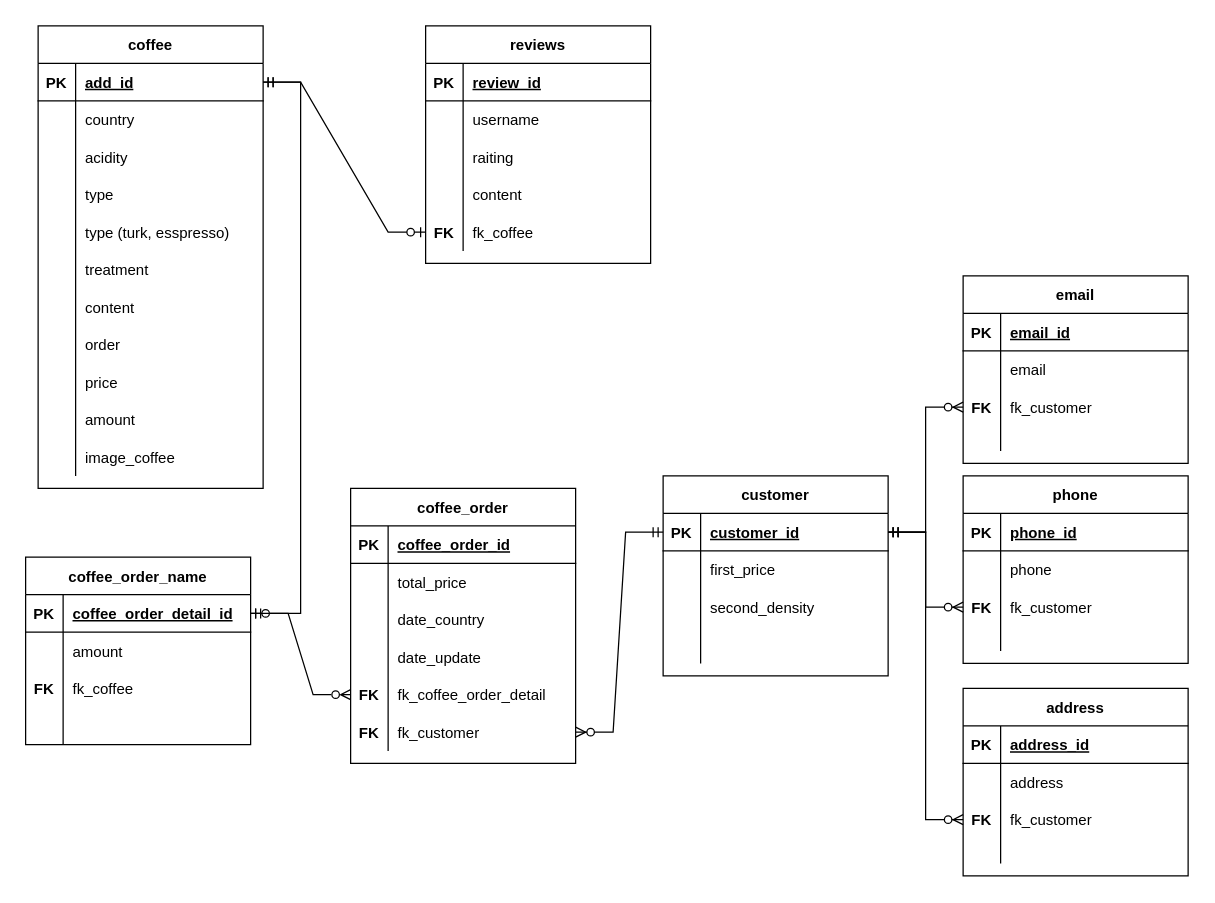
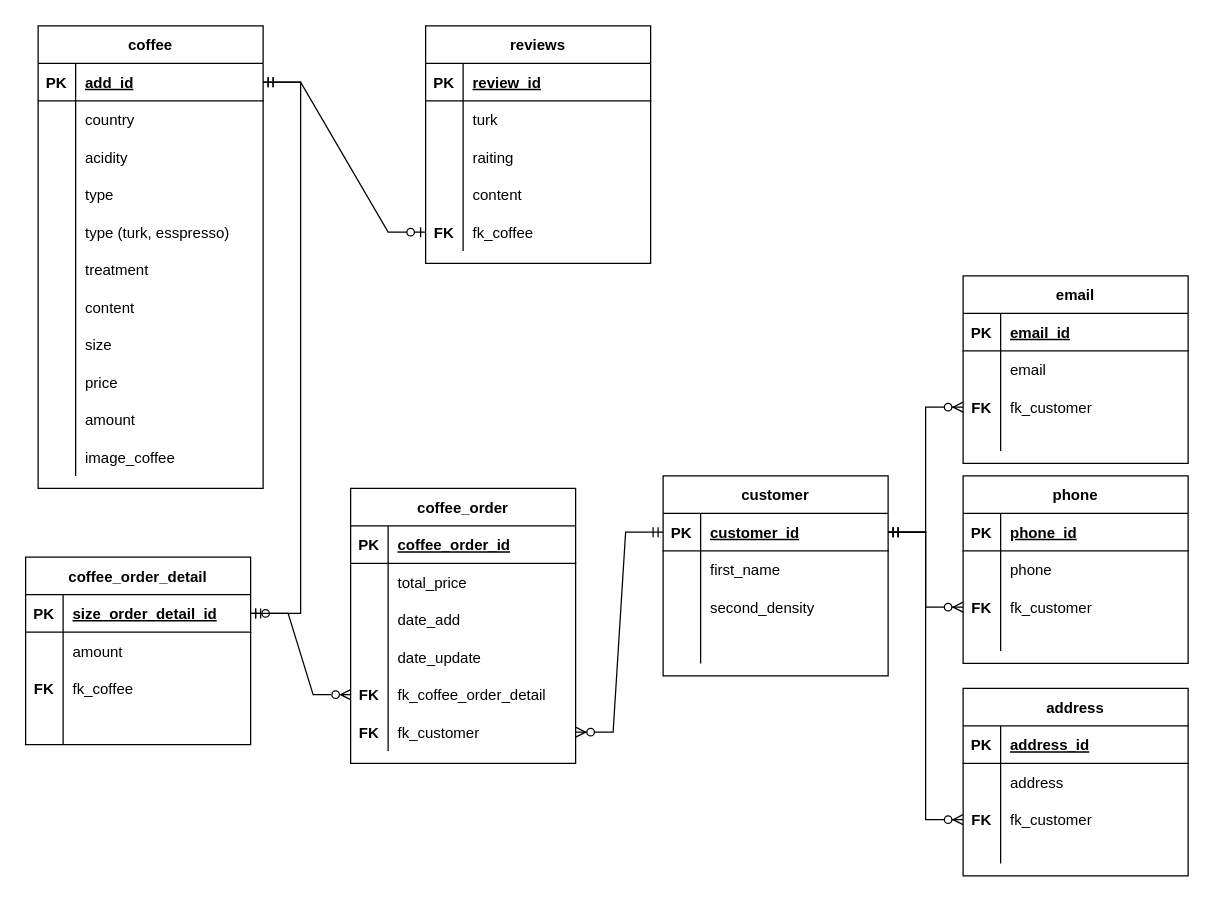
- <mxCell id="8" value="username" style="shape=partialRectangle;connectable=0;fillColor=none;top=0;left=0;bottom=0;right=0;align=left;spacingLeft=6;overflow=hidden;" vertex="1" parent="6"><mxGeometry x="30" width="150" height="30" as="geometry"><mxRectangle width="150" height="30" as="alternateBounds" /></mxGeometry></mxCell>
+ <mxCell id="8" value="turk" style="shape=partialRectangle;connectable=0;fillColor=none;top=0;left=0;bottom=0;right=0;align=left;spacingLeft=6;overflow=hidden;" vertex="1" parent="6"><mxGeometry x="30" width="150" height="30" as="geometry"><mxRectangle width="150" height="30" as="alternateBounds" /></mxGeometry></mxCell>
- <mxCell id="42" value="order" style="shape=partialRectangle;connectable=0;fillColor=none;top=0;left=0;bottom=0;right=0;align=left;spacingLeft=6;overflow=hidden;" vertex="1" parent="40"><mxGeometry x="30" width="150" height="30" as="geometry"><mxRectangle width="150" height="30" as="alternateBounds" /></mxGeometry></mxCell>
+ <mxCell id="42" value="size" style="shape=partialRectangle;connectable=0;fillColor=none;top=0;left=0;bottom=0;right=0;align=left;spacingLeft=6;overflow=hidden;" vertex="1" parent="40"><mxGeometry x="30" width="150" height="30" as="geometry"><mxRectangle width="150" height="30" as="alternateBounds" /></mxGeometry></mxCell>
- <mxCell id="90" value="first_price" style="shape=partialRectangle;connectable=0;fillColor=none;top=0;left=0;bottom=0;right=0;align=left;spacingLeft=6;overflow=hidden;" vertex="1" parent="88"><mxGeometry x="30" width="150" height="30" as="geometry"><mxRectangle width="150" height="30" as="alternateBounds" /></mxGeometry></mxCell>
+ <mxCell id="90" value="first_name" style="shape=partialRectangle;connectable=0;fillColor=none;top=0;left=0;bottom=0;right=0;align=left;spacingLeft=6;overflow=hidden;" vertex="1" parent="88"><mxGeometry x="30" width="150" height="30" as="geometry"><mxRectangle width="150" height="30" as="alternateBounds" /></mxGeometry></mxCell>
- <mxCell id="52" value="coffee_order_name" style="shape=table;startSize=30;container=1;collapsible=1;childLayout=tableLayout;fixedRows=1;rowLines=0;fontStyle=1;align=center;resizeLast=1;" vertex="1" parent="1"><mxGeometry x="20" y="445" width="180" height="150" as="geometry" /></mxCell>
+ <mxCell id="52" value="coffee_order_detail" style="shape=table;startSize=30;container=1;collapsible=1;childLayout=tableLayout;fixedRows=1;rowLines=0;fontStyle=1;align=center;resizeLast=1;" vertex="1" parent="1"><mxGeometry x="20" y="445" width="180" height="150" as="geometry" /></mxCell>
- <mxCell id="55" value="coffee_order_detail_id" style="shape=partialRectangle;connectable=0;fillColor=none;top=0;left=0;bottom=0;right=0;align=left;spacingLeft=6;fontStyle=5;overflow=hidden;" vertex="1" parent="53"><mxGeometry x="30" width="150" height="30" as="geometry"><mxRectangle width="150" height="30" as="alternateBounds" /></mxGeometry></mxCell>
+ <mxCell id="55" value="size_order_detail_id" style="shape=partialRectangle;connectable=0;fillColor=none;top=0;left=0;bottom=0;right=0;align=left;spacingLeft=6;fontStyle=5;overflow=hidden;" vertex="1" parent="53"><mxGeometry x="30" width="150" height="30" as="geometry"><mxRectangle width="150" height="30" as="alternateBounds" /></mxGeometry></mxCell>
- <mxCell id="74" value="date_country" style="shape=partialRectangle;connectable=0;fillColor=none;top=0;left=0;bottom=0;right=0;align=left;spacingLeft=6;overflow=hidden;" vertex="1" parent="72"><mxGeometry x="30" width="150" height="30" as="geometry"><mxRectangle width="150" height="30" as="alternateBounds" /></mxGeometry></mxCell>
+ <mxCell id="74" value="date_add" style="shape=partialRectangle;connectable=0;fillColor=none;top=0;left=0;bottom=0;right=0;align=left;spacingLeft=6;overflow=hidden;" vertex="1" parent="72"><mxGeometry x="30" width="150" height="30" as="geometry"><mxRectangle width="150" height="30" as="alternateBounds" /></mxGeometry></mxCell>
